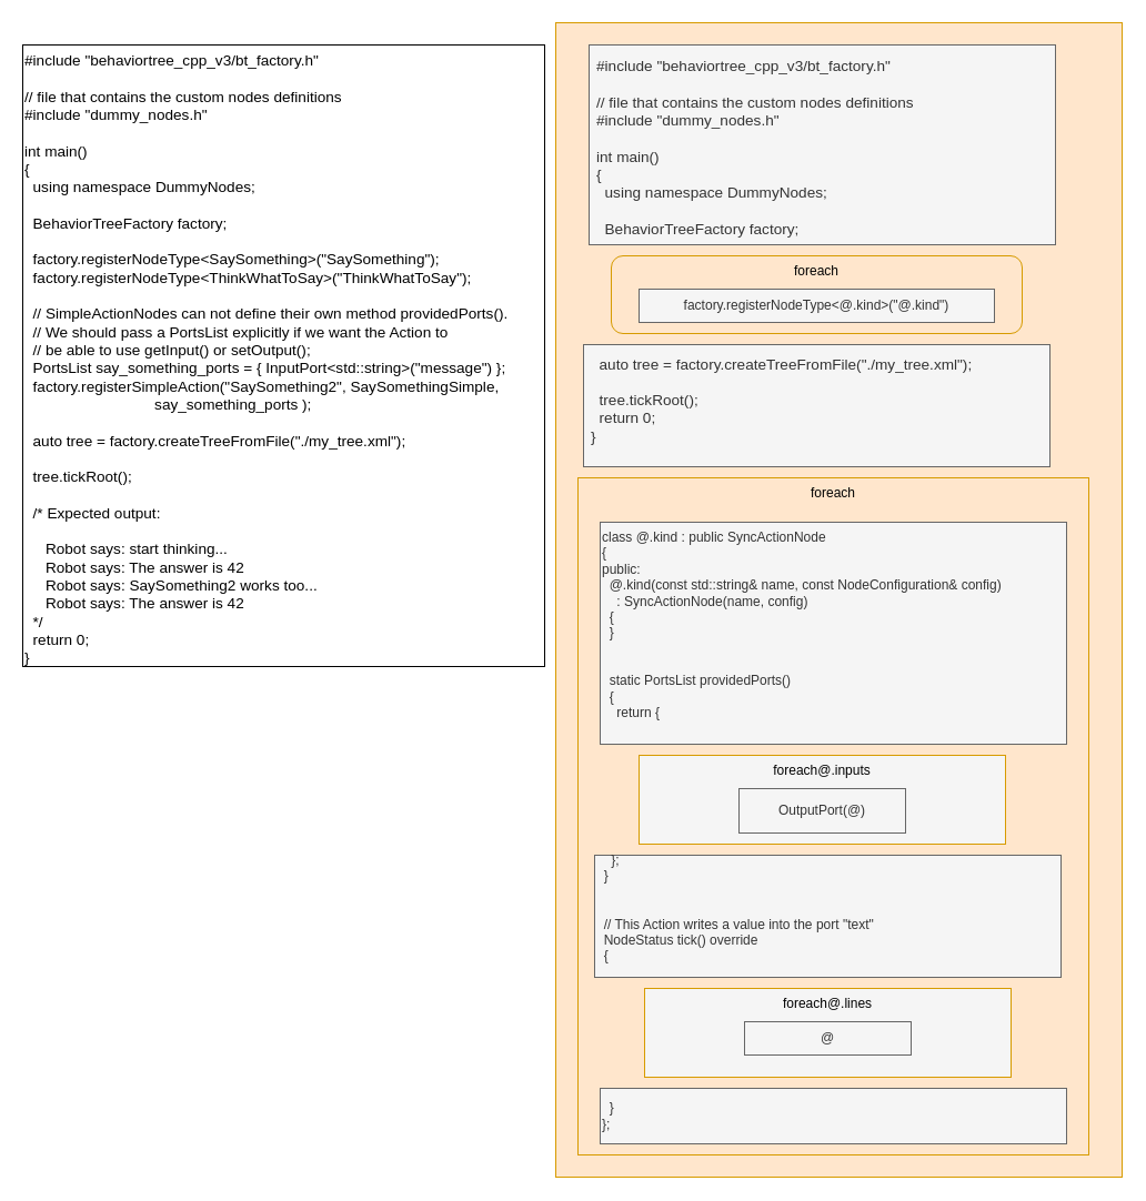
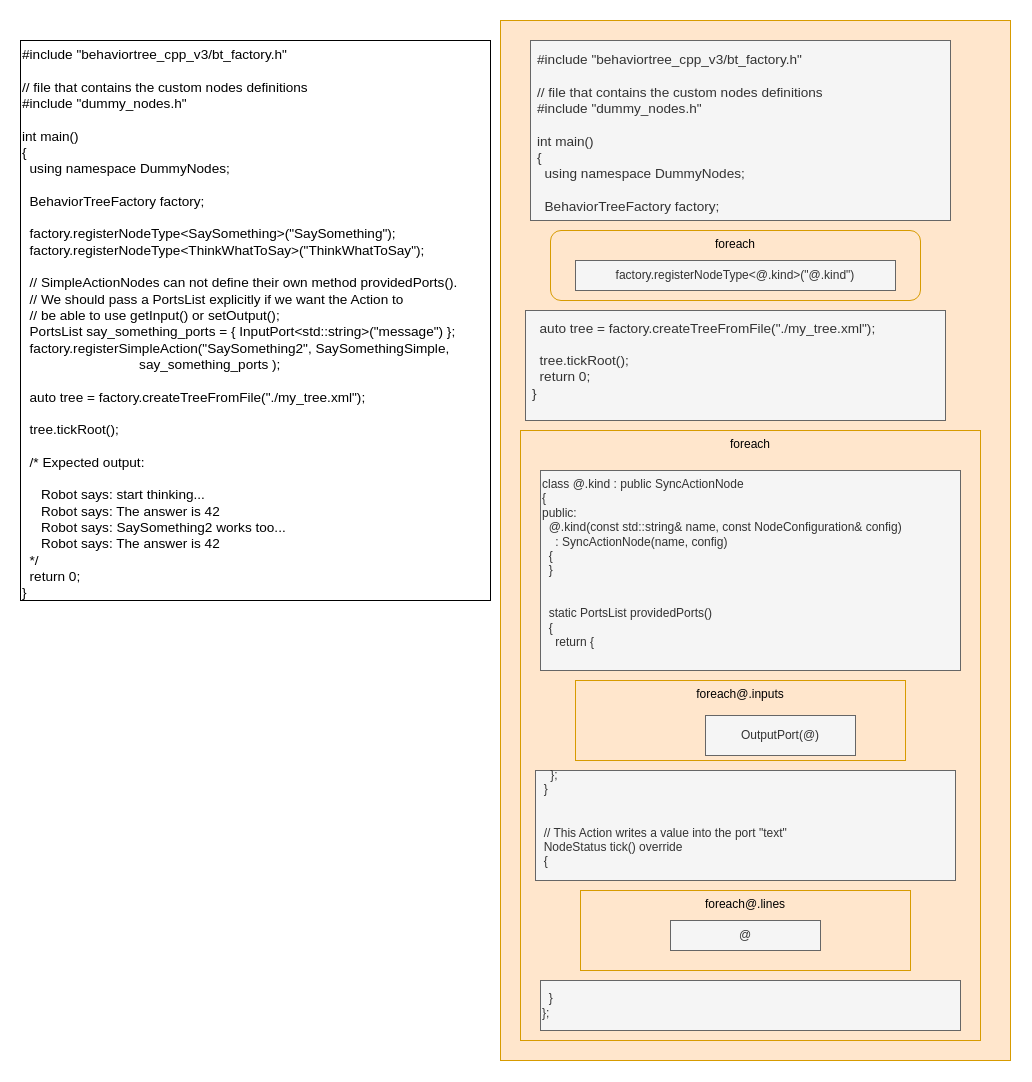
- <mxCell id="12" value="&lt;div&gt;&lt;span&gt;foreach@.inputs&lt;/span&gt;&lt;/div&gt;" style="rounded=0;whiteSpace=wrap;html=1;align=center;fillColor=#f5f5f5;strokeColor=#d79b00;verticalAlign=top;" vertex="1" parent="11"><mxGeometry width="330" height="80" as="geometry" /></mxCell>
+ <mxCell id="12" value="&lt;div&gt;&lt;span&gt;foreach@.inputs&lt;/span&gt;&lt;/div&gt;" style="rounded=0;whiteSpace=wrap;html=1;align=center;fillColor=#ffe6cc;strokeColor=#d79b00;verticalAlign=top;" vertex="1" parent="11"><mxGeometry width="330" height="80" as="geometry" /></mxCell>
- <mxCell id="13" value="OutputPort(@)" style="rounded=0;whiteSpace=wrap;html=1;align=center;fillColor=#f5f5f5;strokeColor=#666666;fontColor=#333333;" vertex="1" parent="11"><mxGeometry x="90" y="30" width="150" height="40" as="geometry" /></mxCell>
+ <mxCell id="13" value="OutputPort(@)" style="rounded=0;whiteSpace=wrap;html=1;align=center;fillColor=#f5f5f5;strokeColor=#666666;fontColor=#333333;" vertex="1" parent="11"><mxGeometry x="130" y="35" width="150" height="40" as="geometry" /></mxCell>
- <mxCell id="15" value="&lt;div&gt;&lt;span&gt;foreach@.lines&lt;/span&gt;&lt;/div&gt;" style="rounded=0;whiteSpace=wrap;html=1;align=center;fillColor=#f5f5f5;strokeColor=#d79b00;verticalAlign=top;" vertex="1" parent="14"><mxGeometry width="330" height="80" as="geometry" /></mxCell>
+ <mxCell id="15" value="&lt;div&gt;&lt;span&gt;foreach@.lines&lt;/span&gt;&lt;/div&gt;" style="rounded=0;whiteSpace=wrap;html=1;align=center;fillColor=#ffe6cc;strokeColor=#d79b00;verticalAlign=top;" vertex="1" parent="14"><mxGeometry width="330" height="80" as="geometry" /></mxCell>
